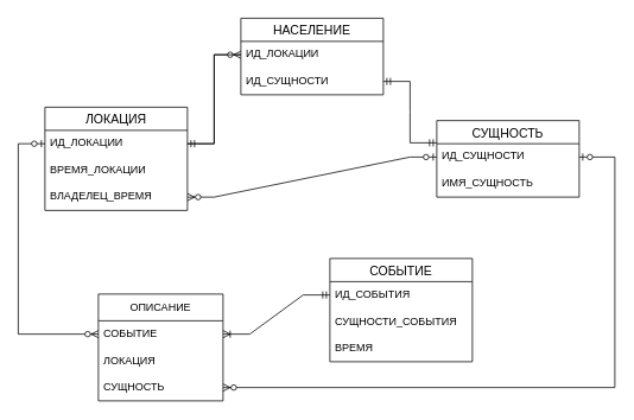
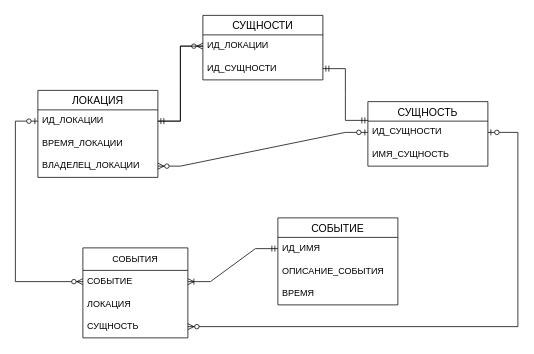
- <mxCell id="9" value="НАСЕЛЕНИЕ" style="swimlane;fontStyle=0;childLayout=stackLayout;horizontal=1;startSize=26;horizontalStack=0;resizeParent=1;resizeParentMax=0;resizeLast=0;collapsible=1;marginBottom=0;align=center;fontSize=14;" vertex="1" parent="1"><mxGeometry x="270" y="20" width="160" height="86" as="geometry" /></mxCell>
+ <mxCell id="9" value="СУЩНОСТИ" style="swimlane;fontStyle=0;childLayout=stackLayout;horizontal=1;startSize=26;horizontalStack=0;resizeParent=1;resizeParentMax=0;resizeLast=0;collapsible=1;marginBottom=0;align=center;fontSize=14;" vertex="1" parent="1"><mxGeometry x="270" y="20" width="160" height="86" as="geometry" /></mxCell>
- <mxCell id="5" value="ВЛАДЕЛЕЦ_ВРЕМЯ" style="text;strokeColor=none;fillColor=none;spacingLeft=4;spacingRight=4;overflow=hidden;rotatable=0;points=[[0,0.5],[1,0.5]];portConstraint=eastwest;fontSize=12;" vertex="1" parent="2"><mxGeometry y="86" width="160" height="30" as="geometry" /></mxCell>
+ <mxCell id="5" value="ВЛАДЕЛЕЦ_ЛОКАЦИИ" style="text;strokeColor=none;fillColor=none;spacingLeft=4;spacingRight=4;overflow=hidden;rotatable=0;points=[[0,0.5],[1,0.5]];portConstraint=eastwest;fontSize=12;" vertex="1" parent="2"><mxGeometry y="86" width="160" height="30" as="geometry" /></mxCell>
- <mxCell id="13" value="ИД_СОБЫТИЯ" style="text;strokeColor=none;fillColor=none;spacingLeft=4;spacingRight=4;overflow=hidden;rotatable=0;points=[[0,0.5],[1,0.5]];portConstraint=eastwest;fontSize=12;" vertex="1" parent="12"><mxGeometry y="26" width="160" height="30" as="geometry" /></mxCell>
+ <mxCell id="13" value="ИД_ИМЯ" style="text;strokeColor=none;fillColor=none;spacingLeft=4;spacingRight=4;overflow=hidden;rotatable=0;points=[[0,0.5],[1,0.5]];portConstraint=eastwest;fontSize=12;" vertex="1" parent="12"><mxGeometry y="26" width="160" height="30" as="geometry" /></mxCell>
- <mxCell id="16" value="ОПИСАНИЕ" style="swimlane;fontStyle=0;childLayout=stackLayout;horizontal=1;startSize=30;horizontalStack=0;resizeParent=1;resizeParentMax=0;resizeLast=0;collapsible=1;marginBottom=0;whiteSpace=wrap;html=1;fillColor=none;gradientColor=none;" vertex="1" parent="1"><mxGeometry x="110" y="330" width="140" height="120" as="geometry" /></mxCell>
+ <mxCell id="16" value="СОБЫТИЯ" style="swimlane;fontStyle=0;childLayout=stackLayout;horizontal=1;startSize=30;horizontalStack=0;resizeParent=1;resizeParentMax=0;resizeLast=0;collapsible=1;marginBottom=0;whiteSpace=wrap;html=1;fillColor=none;gradientColor=none;" vertex="1" parent="1"><mxGeometry x="110" y="330" width="140" height="120" as="geometry" /></mxCell>
- <mxCell id="14" value="СУЩНОСТИ_СОБЫТИЯ" style="rounded=0;whiteSpace=wrap;html=1;gradientColor=none;fillColor=none;strokeColor=none;align=left;spacingRight=0;spacingLeft=4;" vertex="1" parent="12"><mxGeometry y="56" width="160" height="30" as="geometry" /></mxCell>
+ <mxCell id="14" value="ОПИСАНИЕ_СОБЫТИЯ" style="rounded=0;whiteSpace=wrap;html=1;gradientColor=none;fillColor=none;strokeColor=none;align=left;spacingRight=0;spacingLeft=4;" vertex="1" parent="12"><mxGeometry y="56" width="160" height="30" as="geometry" /></mxCell>
